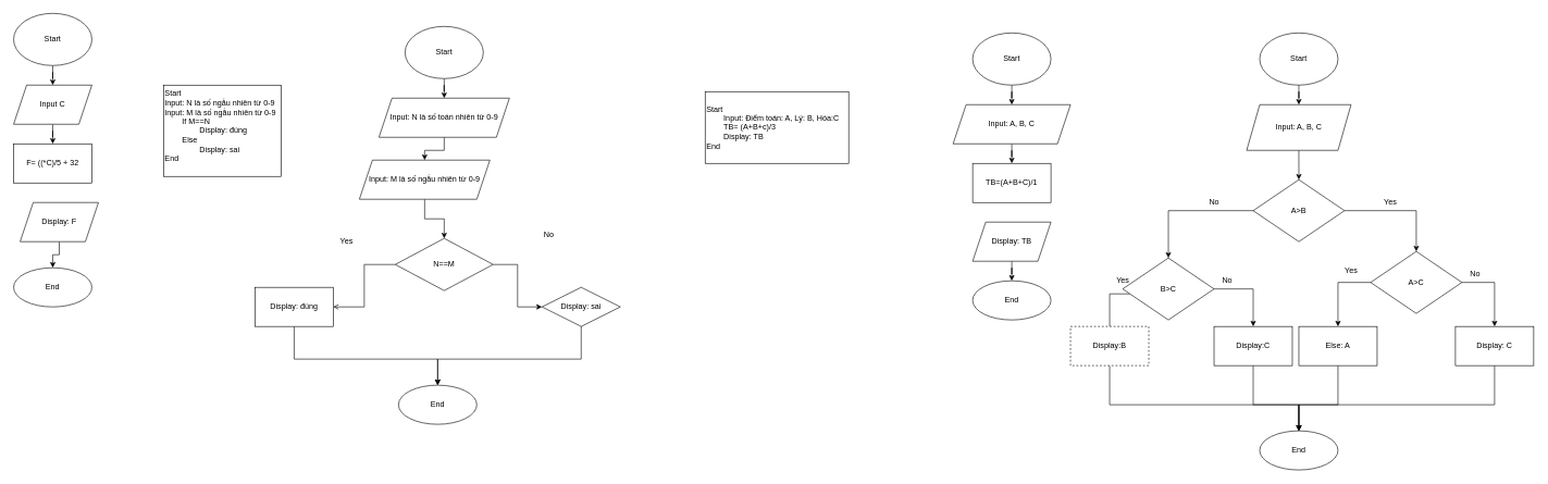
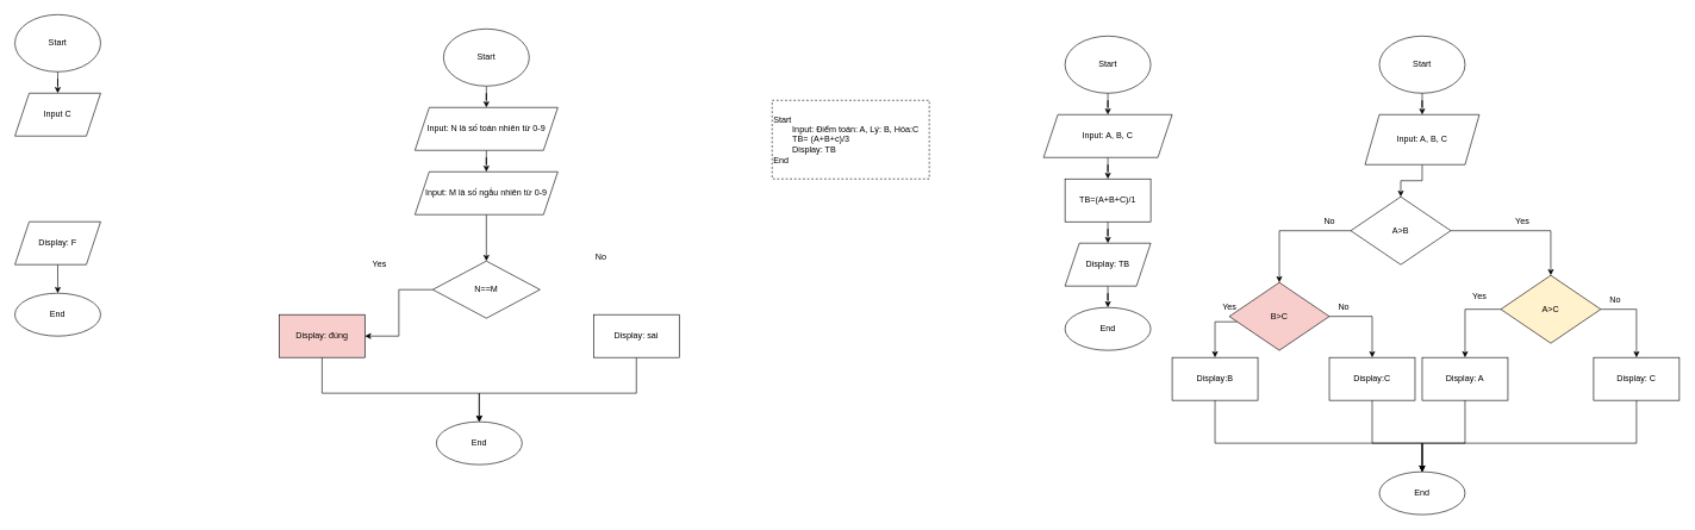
- <mxCell id="27" value="Start&lt;br&gt;&lt;span style=&quot;white-space: pre;&quot;&gt;&#09;&lt;/span&gt;Input: Điểm toán: A, Lý: B, Hóa:C&lt;br&gt;&lt;span style=&quot;white-space: pre;&quot;&gt;&#09;&lt;/span&gt;TB= (A+B+c)/3&lt;br&gt;&lt;span style=&quot;white-space: pre;&quot;&gt;&#09;&lt;/span&gt;Display: TB&lt;br&gt;End" style="rounded=0;whiteSpace=wrap;html=1;align=left;" vertex="1" parent="1"><mxGeometry x="1080" y="140" width="220" height="110" as="geometry" /></mxCell>
+ <mxCell id="27" value="Start&lt;br&gt;&lt;span style=&quot;white-space: pre;&quot;&gt;&#09;&lt;/span&gt;Input: Điểm toán: A, Lý: B, Hóa:C&lt;br&gt;&lt;span style=&quot;white-space: pre;&quot;&gt;&#09;&lt;/span&gt;TB= (A+B+c)/3&lt;br&gt;&lt;span style=&quot;white-space: pre;&quot;&gt;&#09;&lt;/span&gt;Display: TB&lt;br&gt;End" style="rounded=0;whiteSpace=wrap;html=1;align=left;dashed=1;" vertex="1" parent="1"><mxGeometry x="1080" y="140" width="220" height="110" as="geometry" /></mxCell>
- <mxCell id="10" value="Start&lt;br&gt;Input: N là số ngẫu nhiên từ 0-9&lt;br&gt;Input: M là số ngẫu nhiên từ 0-9&lt;br&gt;&lt;span style=&quot;white-space: pre;&quot;&gt;&#09;&lt;/span&gt;If M==N&lt;br&gt;&lt;span style=&quot;white-space: pre;&quot;&gt;&#09;&lt;span style=&quot;white-space: pre;&quot;&gt;&#09;&lt;/span&gt;&lt;/span&gt;Display: đúng&lt;br&gt;&lt;span style=&quot;white-space: pre;&quot;&gt;&#09;&lt;/span&gt;Else&lt;br&gt;&lt;span style=&quot;white-space: pre;&quot;&gt;&#09;&lt;/span&gt;&lt;span style=&quot;white-space: pre;&quot;&gt;&#09;&lt;/span&gt;Display: sai&lt;br&gt;End&lt;br&gt;&lt;span style=&quot;white-space: pre;&quot;&gt;&#09;&lt;/span&gt;&lt;span style=&quot;white-space: pre;&quot;&gt;&#09;&lt;/span&gt;" style="rounded=0;whiteSpace=wrap;html=1;align=left;" vertex="1" parent="1"><mxGeometry x="250" y="130" width="180" height="140" as="geometry" /></mxCell>
- <mxCell id="4" value="" style="edgeStyle=orthogonalEdgeStyle;rounded=0;orthogonalLoop=1;jettySize=auto;html=1;" edge="1" parent="1" source="5" target="6"><mxGeometry relative="1" as="geometry" /></mxCell>
- <mxCell id="6" value="F= ((*C)/5 + 32" style="whiteSpace=wrap;html=1;" vertex="1" parent="1"><mxGeometry x="20" y="220" width="120" height="60" as="geometry" /></mxCell>
- <mxCell id="16" value="Input: M là số ngẫu nhiên từ 0-9" style="shape=parallelogram;perimeter=parallelogramPerimeter;whiteSpace=wrap;html=1;fixedSize=1;" vertex="1" parent="1"><mxGeometry x="550" y="245" width="200" height="60" as="geometry" /></mxCell>
+ <mxCell id="16" value="Input: M là số ngẫu nhiên từ 0-9" style="shape=parallelogram;perimeter=parallelogramPerimeter;whiteSpace=wrap;html=1;fixedSize=1;" vertex="1" parent="1"><mxGeometry x="580" y="240" width="200" height="60" as="geometry" /></mxCell>
- <mxCell id="43" value="A&amp;gt;B" style="rhombus;whiteSpace=wrap;html=1;" vertex="1" parent="1"><mxGeometry x="1920" y="275" width="140" height="95" as="geometry" /></mxCell>
+ <mxCell id="43" value="A&amp;gt;B" style="rhombus;whiteSpace=wrap;html=1;" vertex="1" parent="1"><mxGeometry x="1890" y="275" width="140" height="95" as="geometry" /></mxCell>
+ <mxCell id="32" value="" style="edgeStyle=orthogonalEdgeStyle;rounded=0;orthogonalLoop=1;jettySize=auto;html=1;" edge="1" parent="1" source="33" target="35"><mxGeometry relative="1" as="geometry" /></mxCell>
- <mxCell id="8" value="Display: F" style="shape=parallelogram;perimeter=parallelogramPerimeter;whiteSpace=wrap;html=1;fixedSize=1;" vertex="1" parent="1"><mxGeometry x="30" y="310" width="120" height="60" as="geometry" /></mxCell>
+ <mxCell id="8" value="Display: F" style="shape=parallelogram;perimeter=parallelogramPerimeter;whiteSpace=wrap;html=1;fixedSize=1;" vertex="1" parent="1"><mxGeometry x="20" y="310" width="120" height="60" as="geometry" /></mxCell>
- <mxCell id="17" value="" style="edgeStyle=orthogonalEdgeStyle;rounded=0;orthogonalLoop=1;jettySize=auto;html=1;" edge="1" parent="1" source="19" target="21"><mxGeometry relative="1" as="geometry" /></mxCell>
- <mxCell id="46" value="A&amp;gt;C" style="rhombus;whiteSpace=wrap;html=1;" vertex="1" parent="1"><mxGeometry x="2100" y="385" width="140" height="95" as="geometry" /></mxCell>
+ <mxCell id="46" value="A&amp;gt;C" style="rhombus;whiteSpace=wrap;html=1;fillColor=#fff2cc;" vertex="1" parent="1"><mxGeometry x="2100" y="385" width="140" height="95" as="geometry" /></mxCell>
- <mxCell id="56" value="B&amp;gt;C" style="rhombus;whiteSpace=wrap;html=1;" vertex="1" parent="1"><mxGeometry x="1720" y="395" width="140" height="95" as="geometry" /></mxCell>
+ <mxCell id="56" value="B&amp;gt;C" style="rhombus;whiteSpace=wrap;html=1;fillColor=#f8cecc;" vertex="1" parent="1"><mxGeometry x="1720" y="395" width="140" height="95" as="geometry" /></mxCell>
- <mxCell id="24" value="Display: đúng" style="whiteSpace=wrap;html=1;" vertex="1" parent="1"><mxGeometry x="390" y="440" width="120" height="60" as="geometry" /></mxCell>
+ <mxCell id="24" value="Display: đúng" style="whiteSpace=wrap;html=1;fillColor=#f8cecc;" vertex="1" parent="1"><mxGeometry x="390" y="440" width="120" height="60" as="geometry" /></mxCell>
- <mxCell id="18" value="" style="edgeStyle=orthogonalEdgeStyle;rounded=0;orthogonalLoop=1;jettySize=auto;html=1;endArrow=open;" edge="1" parent="1" source="19" target="24"><mxGeometry relative="1" as="geometry" /></mxCell>
+ <mxCell id="18" value="" style="edgeStyle=orthogonalEdgeStyle;rounded=0;orthogonalLoop=1;jettySize=auto;html=1;" edge="1" parent="1" source="19" target="24"><mxGeometry relative="1" as="geometry" /></mxCell>
- <mxCell id="21" value="Display: sai" style="rhombus;whiteSpace=wrap;html=1;" vertex="1" parent="1"><mxGeometry x="830" y="440" width="120" height="60" as="geometry" /></mxCell>
+ <mxCell id="21" value="Display: sai" style="whiteSpace=wrap;html=1;" vertex="1" parent="1"><mxGeometry x="830" y="440" width="120" height="60" as="geometry" /></mxCell>
- <mxCell id="55" value="" style="edgeStyle=orthogonalEdgeStyle;rounded=0;orthogonalLoop=1;jettySize=auto;html=1;endArrow=none;" edge="1" parent="1" source="56" target="62"><mxGeometry relative="1" as="geometry"><Array as="points"><mxPoint x="1700" y="450" /></Array></mxGeometry></mxCell>
+ <mxCell id="55" value="" style="edgeStyle=orthogonalEdgeStyle;rounded=0;orthogonalLoop=1;jettySize=auto;html=1;" edge="1" parent="1" source="56" target="62"><mxGeometry relative="1" as="geometry"><Array as="points"><mxPoint x="1700" y="450" /></Array></mxGeometry></mxCell>
- <mxCell id="62" value="Display:B" style="whiteSpace=wrap;html=1;dashed=1;" vertex="1" parent="1"><mxGeometry x="1640" y="500" width="120" height="60" as="geometry" /></mxCell>
+ <mxCell id="62" value="Display:B" style="whiteSpace=wrap;html=1;" vertex="1" parent="1"><mxGeometry x="1640" y="500" width="120" height="60" as="geometry" /></mxCell>
- <mxCell id="51" value="Else: A" style="rounded=0;whiteSpace=wrap;html=1;" vertex="1" parent="1"><mxGeometry x="1990" y="500" width="120" height="60" as="geometry" /></mxCell>
+ <mxCell id="51" value="Display: A" style="rounded=0;whiteSpace=wrap;html=1;" vertex="1" parent="1"><mxGeometry x="1990" y="500" width="120" height="60" as="geometry" /></mxCell>
